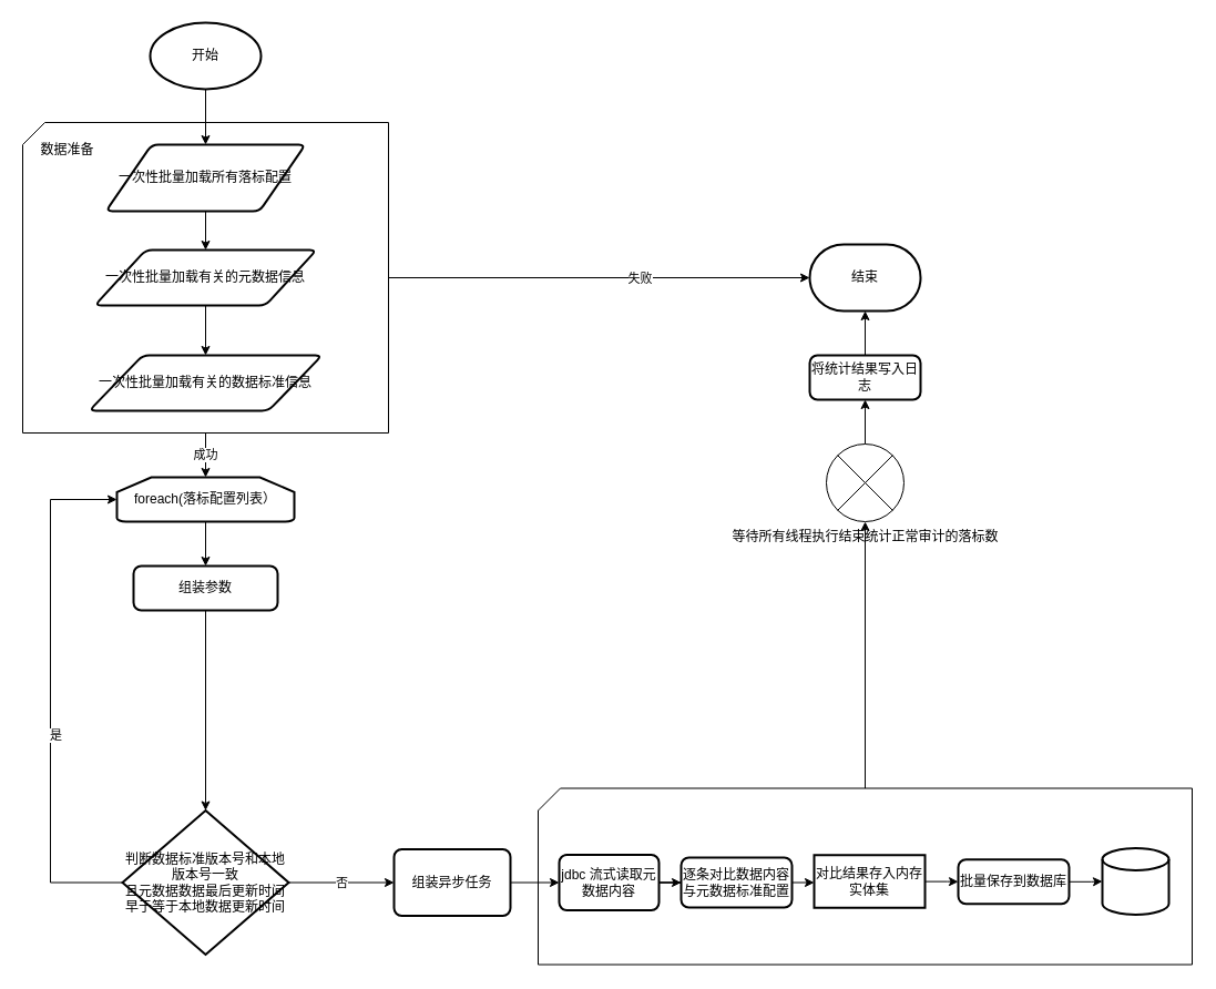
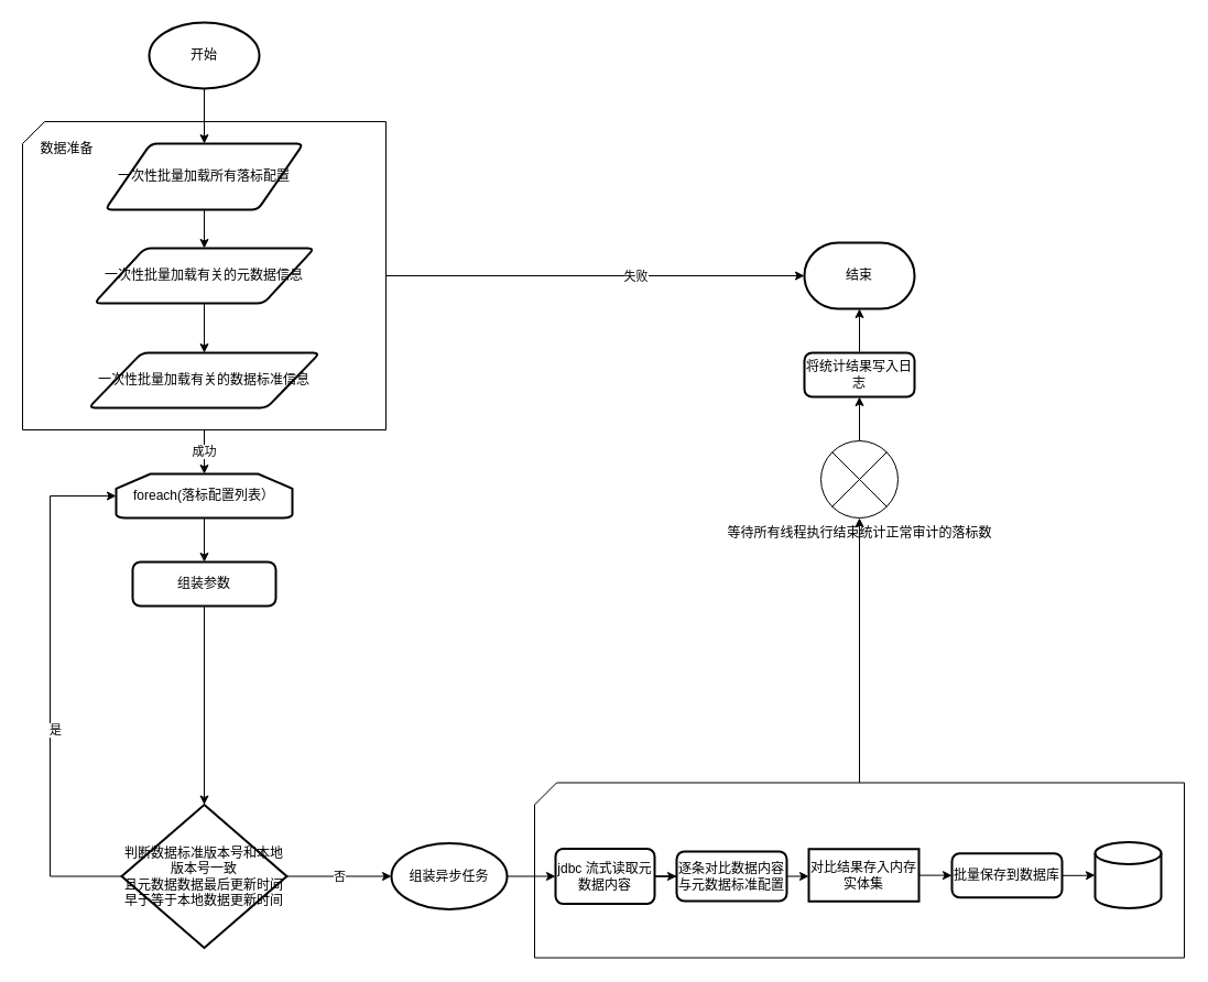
- <mxCell id="28" value="组装异步任务" style="rounded=1;whiteSpace=wrap;html=1;absoluteArcSize=1;arcSize=14;strokeWidth=2;" vertex="1" parent="1"><mxGeometry x="355" y="765.5" width="105" height="60" as="geometry" /></mxCell>
+ <mxCell id="28" value="组装异步任务" style="ellipse;whiteSpace=wrap;html=1;absoluteArcSize=1;arcSize=14;strokeWidth=2;" vertex="1" parent="1"><mxGeometry x="355" y="765.5" width="105" height="60" as="geometry" /></mxCell>
